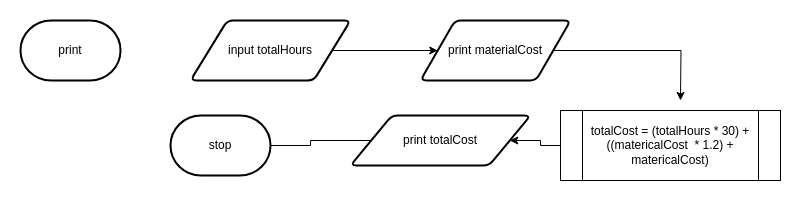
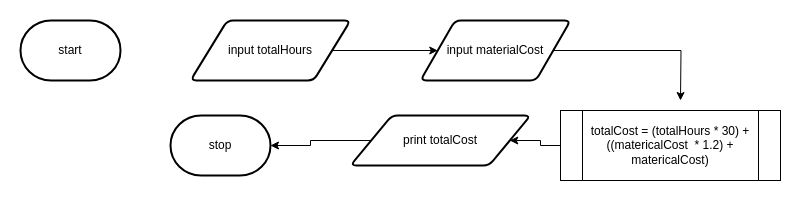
- <mxCell id="2" value="print" style="strokeWidth=2;html=1;shape=mxgraph.flowchart.terminator;whiteSpace=wrap;" vertex="1" parent="1"><mxGeometry x="20" y="20" width="100" height="60" as="geometry" /></mxCell>
+ <mxCell id="2" value="start" style="strokeWidth=2;html=1;shape=mxgraph.flowchart.terminator;whiteSpace=wrap;" vertex="1" parent="1"><mxGeometry x="20" y="20" width="100" height="60" as="geometry" /></mxCell>
- <mxCell id="6" value="print materialCost" style="shape=parallelogram;html=1;strokeWidth=2;perimeter=parallelogramPerimeter;whiteSpace=wrap;rounded=1;arcSize=12;size=0.23;" vertex="1" parent="1"><mxGeometry x="420" y="20" width="150" height="60" as="geometry" /></mxCell>
+ <mxCell id="6" value="input materialCost" style="shape=parallelogram;html=1;strokeWidth=2;perimeter=parallelogramPerimeter;whiteSpace=wrap;rounded=1;arcSize=12;size=0.23;" vertex="1" parent="1"><mxGeometry x="420" y="20" width="150" height="60" as="geometry" /></mxCell>
- <mxCell id="11" style="edgeStyle=orthogonalEdgeStyle;rounded=0;orthogonalLoop=1;jettySize=auto;html=1;entryX=1;entryY=0.5;entryDx=0;entryDy=0;entryPerimeter=0;endArrow=none;" edge="1" parent="1" source="9" target="10"><mxGeometry relative="1" as="geometry" /></mxCell>
+ <mxCell id="11" style="edgeStyle=orthogonalEdgeStyle;rounded=0;orthogonalLoop=1;jettySize=auto;html=1;entryX=1;entryY=0.5;entryDx=0;entryDy=0;entryPerimeter=0;" edge="1" parent="1" source="9" target="10"><mxGeometry relative="1" as="geometry" /></mxCell>
